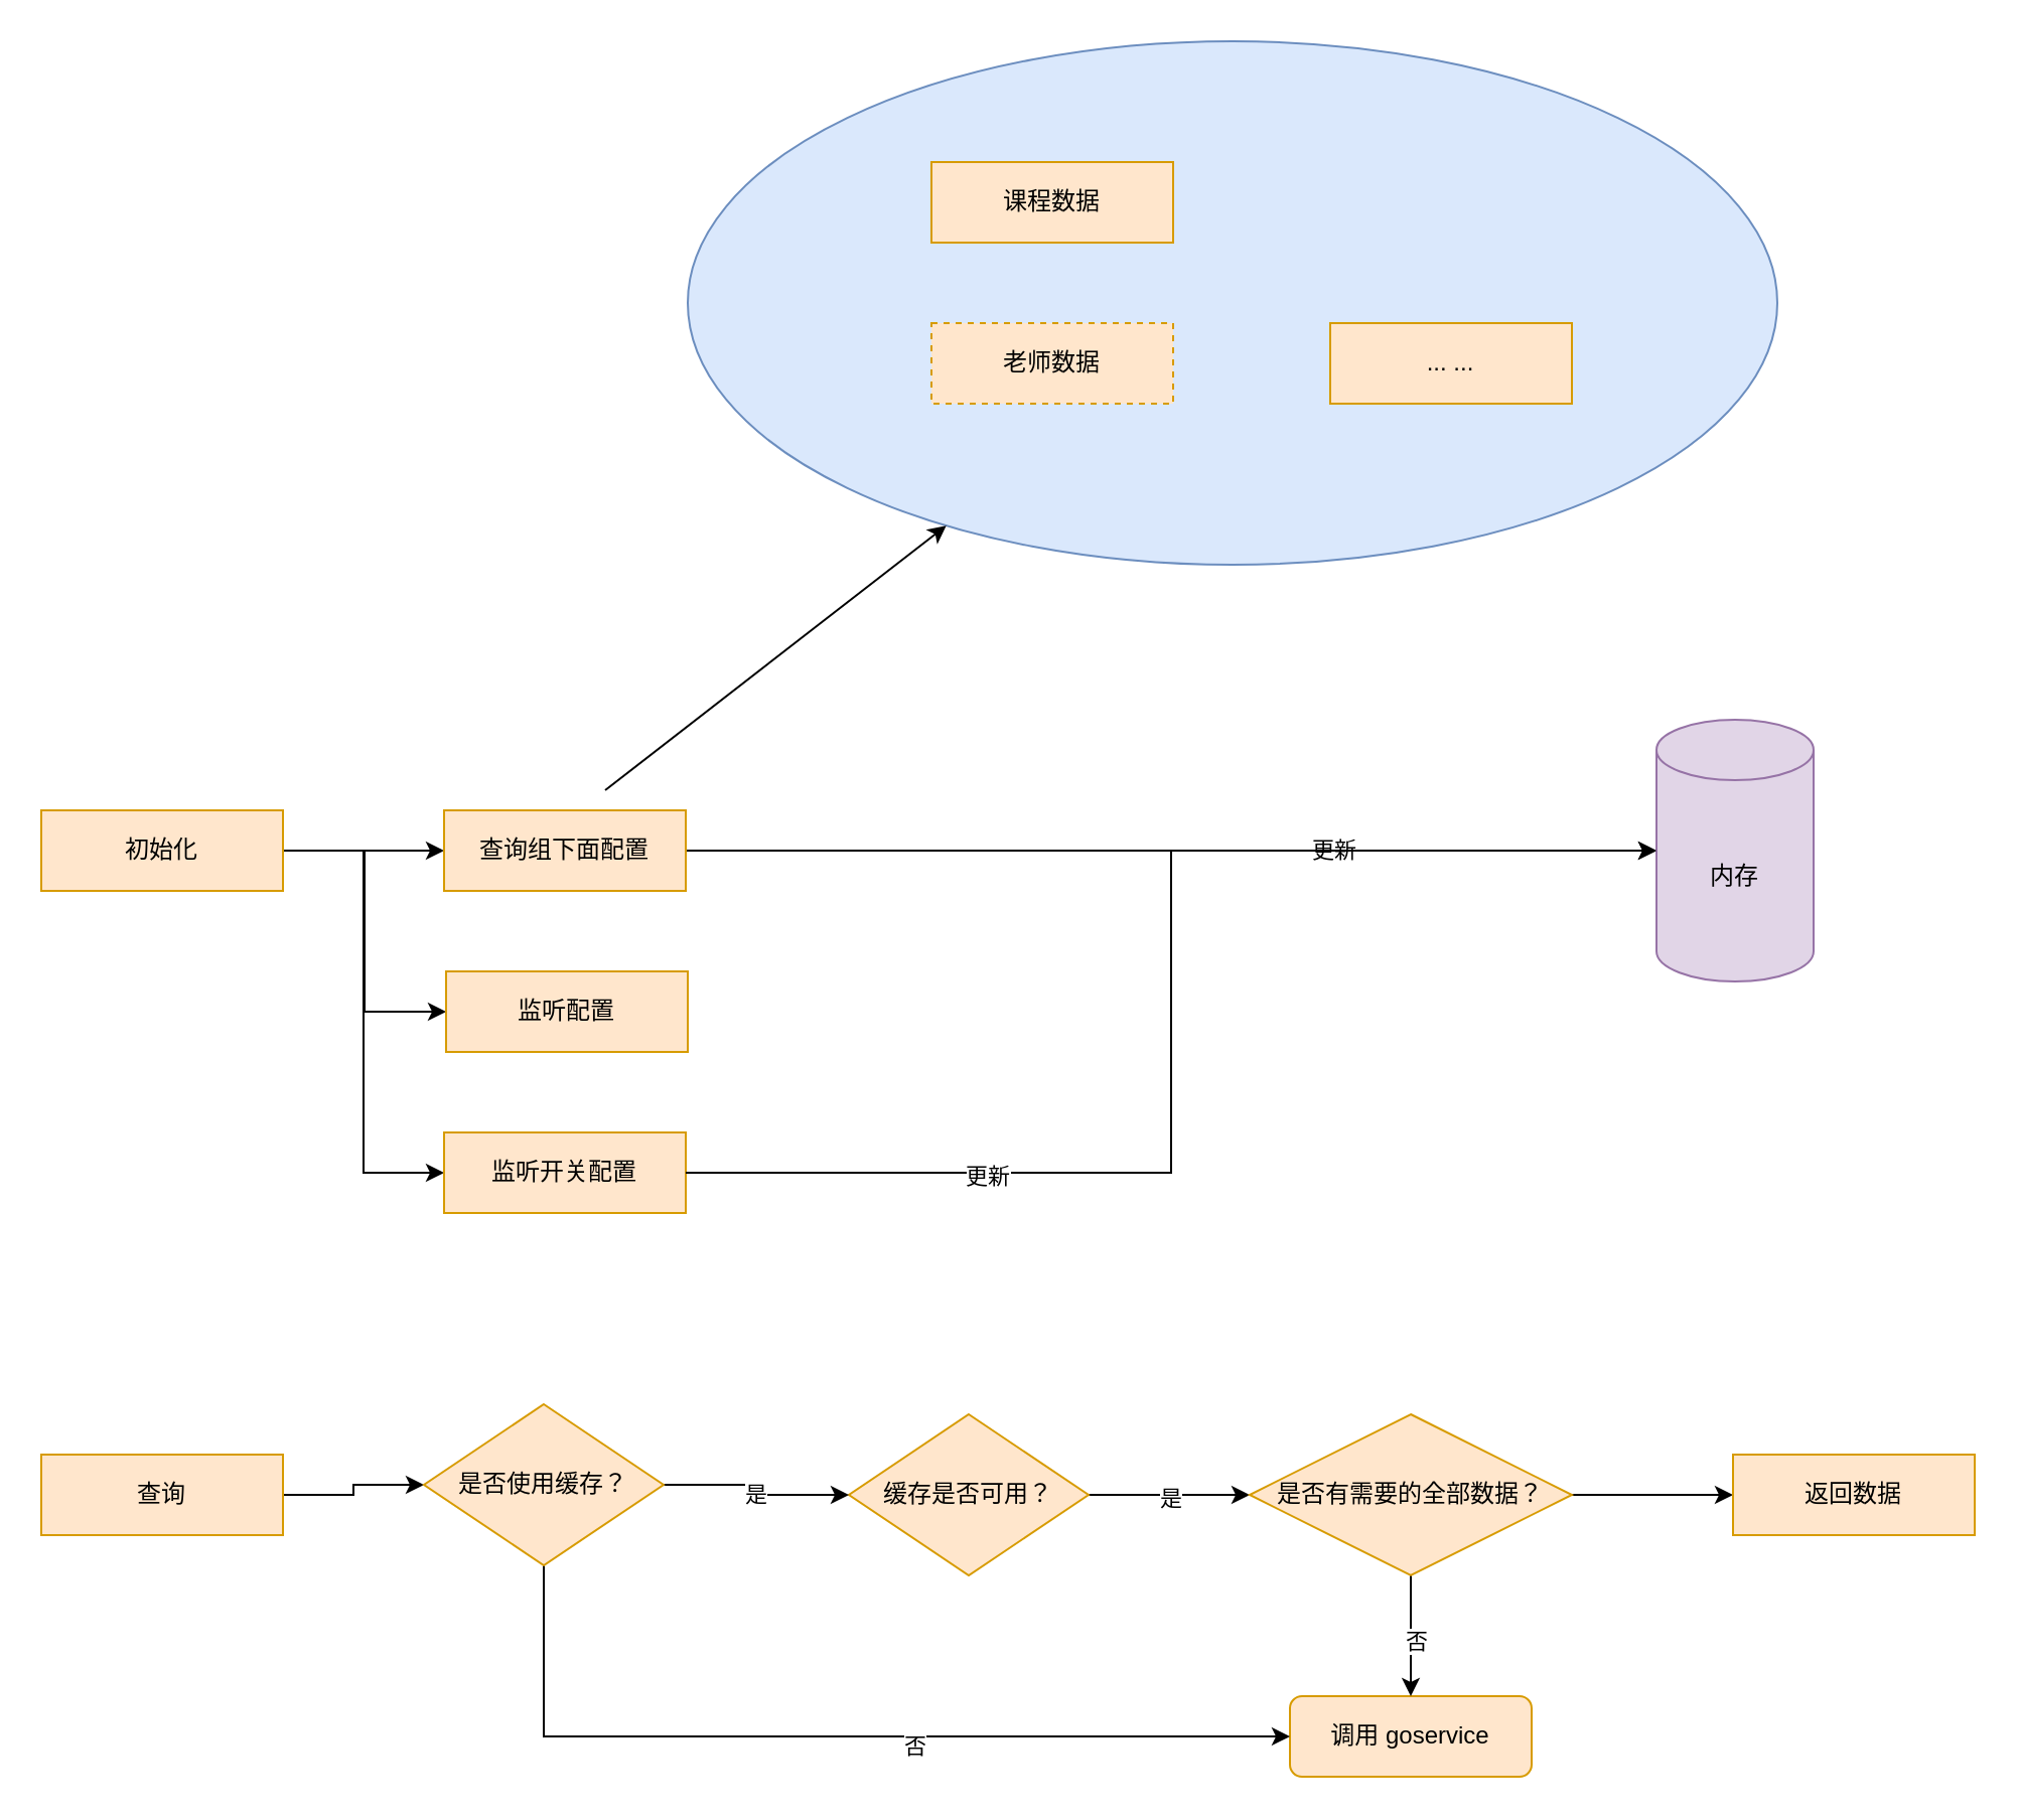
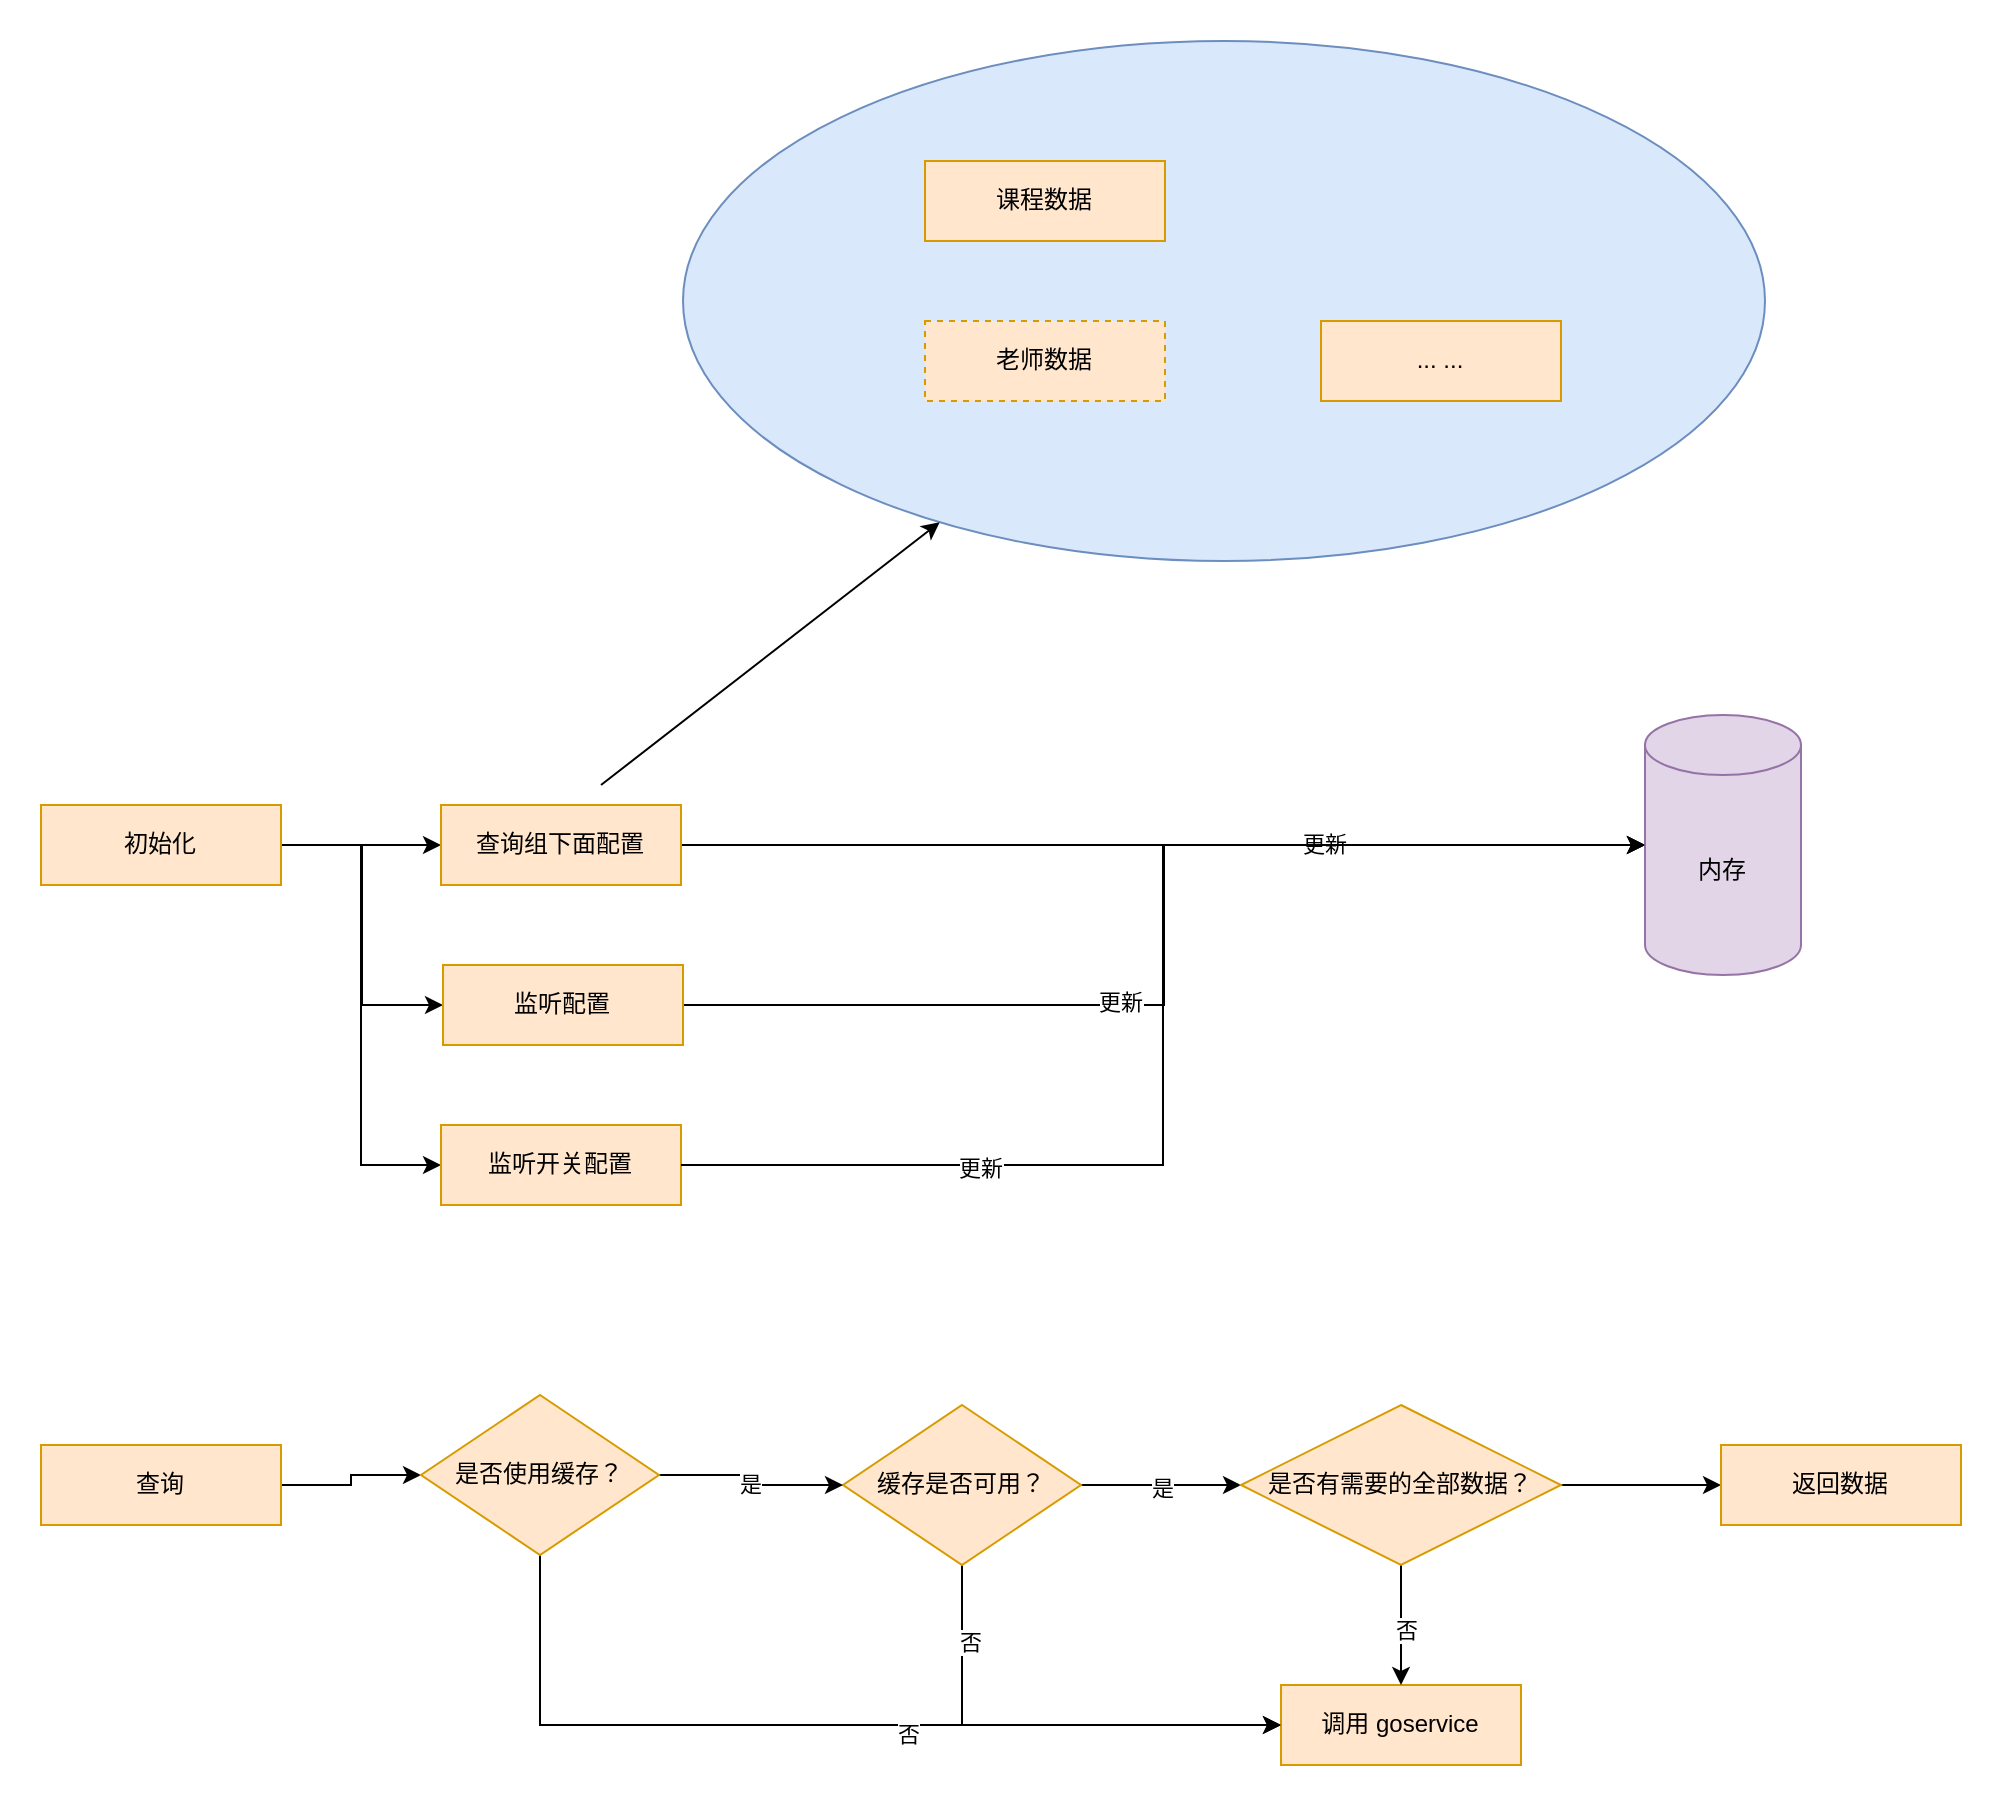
+ <mxCell id="13" style="edgeStyle=orthogonalEdgeStyle;rounded=0;orthogonalLoop=1;jettySize=auto;html=1;exitX=1;exitY=0.5;exitDx=0;exitDy=0;" edge="1" parent="1" source="15" target="17"><mxGeometry relative="1" as="geometry" /></mxCell>
+ <mxCell id="14" value="更新" style="edgeLabel;html=1;align=center;verticalAlign=middle;resizable=0;points=[];" vertex="1" connectable="0" parent="13"><mxGeometry x="-0.223" y="2" relative="1" as="geometry"><mxPoint as="offset" /></mxGeometry></mxCell>
+ <mxCell id="25" style="edgeStyle=orthogonalEdgeStyle;rounded=0;orthogonalLoop=1;jettySize=auto;html=1;exitX=0.5;exitY=1;exitDx=0;exitDy=0;entryX=0;entryY=0.5;entryDx=0;entryDy=0;" edge="1" parent="1" source="27" target="28"><mxGeometry relative="1" as="geometry" /></mxCell>
+ <mxCell id="26" value="否" style="edgeLabel;html=1;align=center;verticalAlign=middle;resizable=0;points=[];" vertex="1" connectable="0" parent="25"><mxGeometry x="-0.683" y="4" relative="1" as="geometry"><mxPoint as="offset" /></mxGeometry></mxCell>
- <mxCell id="28" value="调用 goservice" style="whiteSpace=wrap;html=1;fillColor=#ffe6cc;strokeColor=#d79b00;rounded=1;" vertex="1" parent="1"><mxGeometry x="640" y="842" width="120" height="40" as="geometry" /></mxCell>
+ <mxCell id="28" value="调用 goservice" style="rounded=0;whiteSpace=wrap;html=1;fillColor=#ffe6cc;strokeColor=#d79b00;" vertex="1" parent="1"><mxGeometry x="640" y="842" width="120" height="40" as="geometry" /></mxCell>
